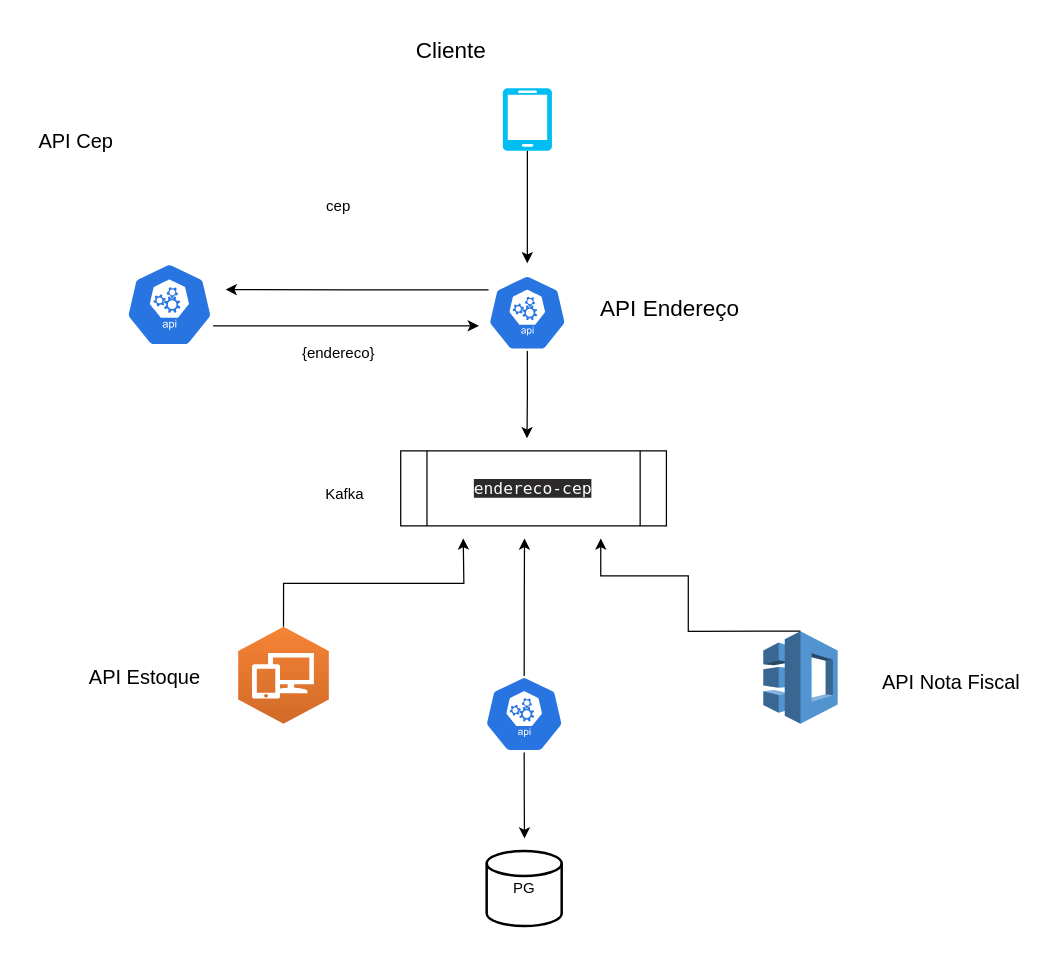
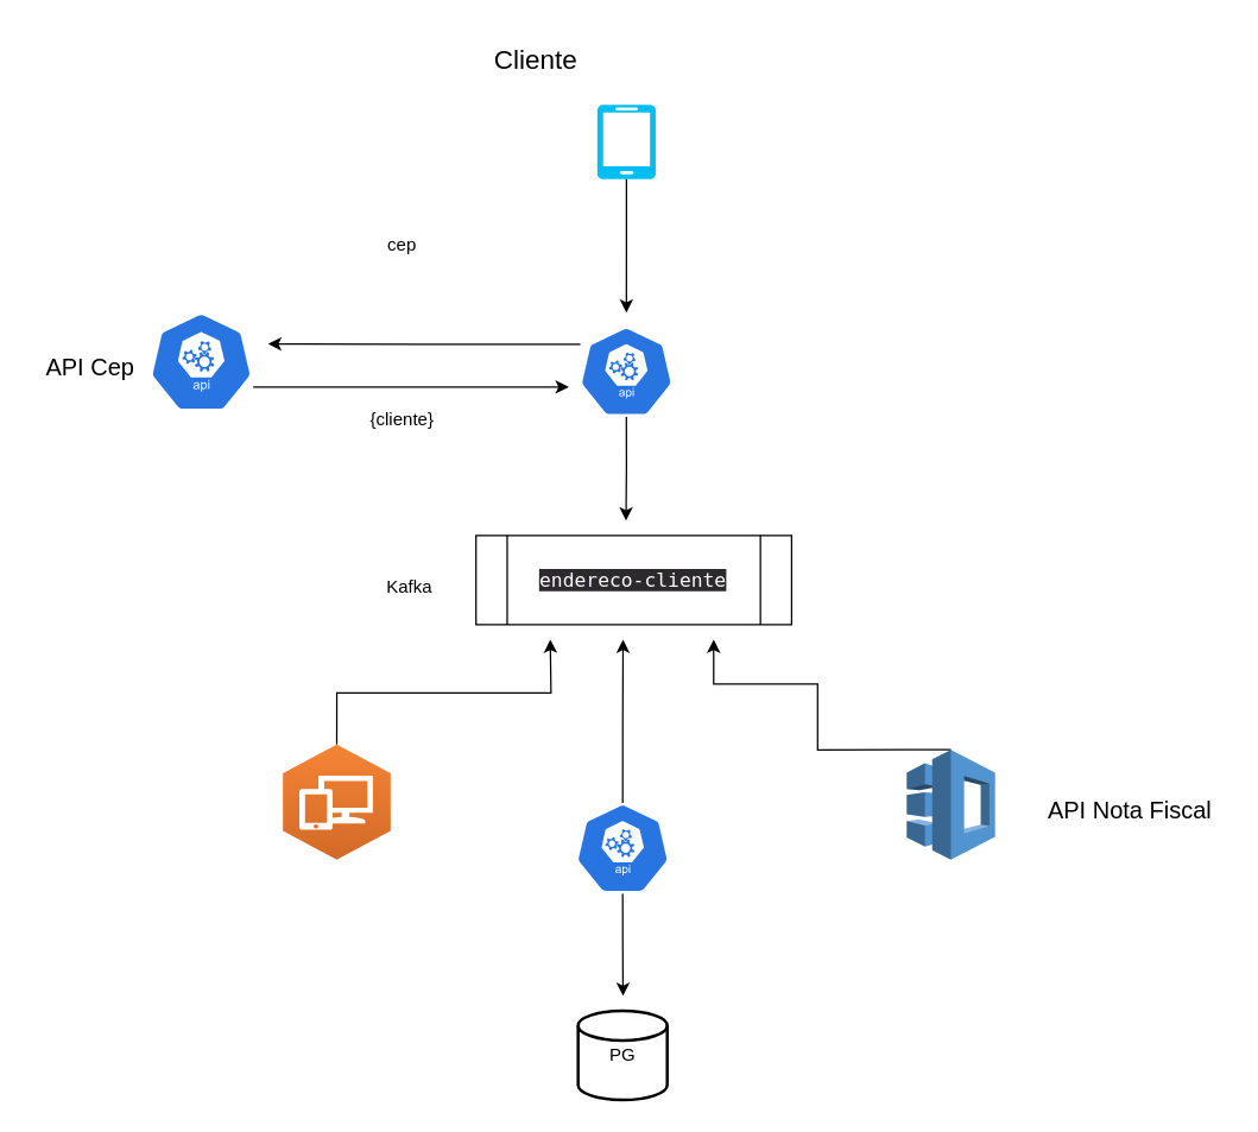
- <mxCell id="11" value="API Cep" style="text;html=1;align=center;verticalAlign=middle;resizable=0;points=[];autosize=1;strokeColor=none;fillColor=none;fontSize=16;" parent="1" vertex="1"><mxGeometry x="20" y="97" width="80" height="30" as="geometry" /></mxCell>
+ <mxCell id="11" value="API Cep" style="text;html=1;align=center;verticalAlign=middle;resizable=0;points=[];autosize=1;strokeColor=none;fillColor=none;fontSize=16;" parent="1" vertex="1"><mxGeometry x="20" y="232" width="80" height="30" as="geometry" /></mxCell>
- <mxCell id="8" value="API Endereço" style="text;html=1;align=center;verticalAlign=middle;resizable=0;points=[];autosize=1;strokeColor=none;fillColor=none;fontSize=18;" parent="1" vertex="1"><mxGeometry x="470" y="227" width="130" height="40" as="geometry" /></mxCell>
- <mxCell id="13" value="{endereco}" style="text;html=1;align=center;verticalAlign=middle;resizable=0;points=[];autosize=1;strokeColor=none;fillColor=none;" parent="1" vertex="1"><mxGeometry x="230" y="267" width="80" height="30" as="geometry" /></mxCell>
+ <mxCell id="13" value="{cliente}" style="text;html=1;align=center;verticalAlign=middle;resizable=0;points=[];autosize=1;strokeColor=none;fillColor=none;" parent="1" vertex="1"><mxGeometry x="230" y="267" width="80" height="30" as="geometry" /></mxCell>
- <mxCell id="7" value="&lt;div style=&quot;background-color: rgb(45, 42, 46); color: rgb(252, 252, 250); font-family: &amp;quot;JetBrains Mono&amp;quot;, monospace; font-size: 9.8pt;&quot;&gt;endereco-cep&lt;/div&gt;" style="shape=process;whiteSpace=wrap;html=1;backgroundOutline=1;" parent="1" vertex="1"><mxGeometry x="320" y="360" width="212.5" height="60" as="geometry" /></mxCell>
+ <mxCell id="7" value="&lt;div style=&quot;background-color: rgb(45, 42, 46); color: rgb(252, 252, 250); font-family: &amp;quot;JetBrains Mono&amp;quot;, monospace; font-size: 9.8pt;&quot;&gt;endereco-cliente&lt;/div&gt;" style="shape=process;whiteSpace=wrap;html=1;backgroundOutline=1;" parent="1" vertex="1"><mxGeometry x="320" y="360" width="212.5" height="60" as="geometry" /></mxCell>
- <mxCell id="20" value="API Estoque" style="text;html=1;align=center;verticalAlign=middle;resizable=0;points=[];autosize=1;strokeColor=none;fillColor=none;fontSize=16;" parent="1" vertex="1"><mxGeometry x="60" y="526.25" width="110" height="30" as="geometry" /></mxCell>
